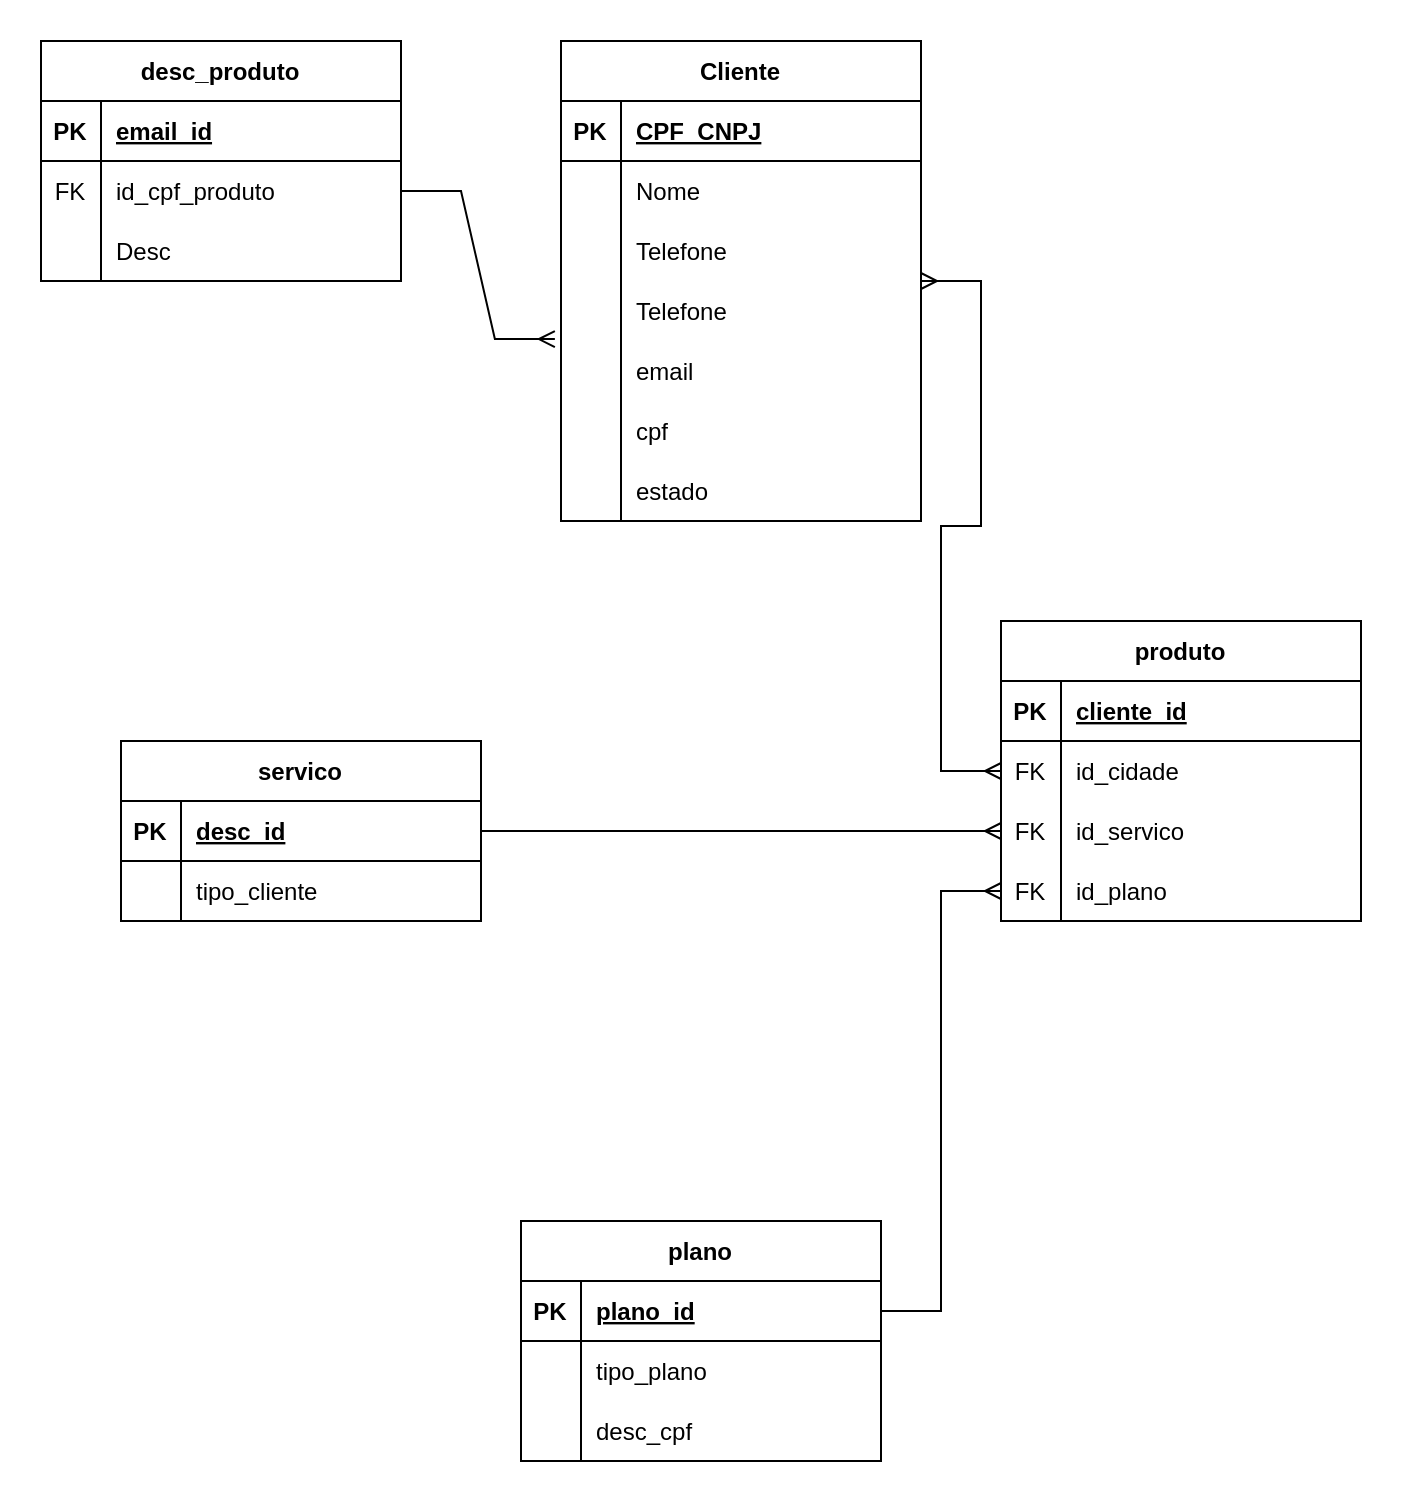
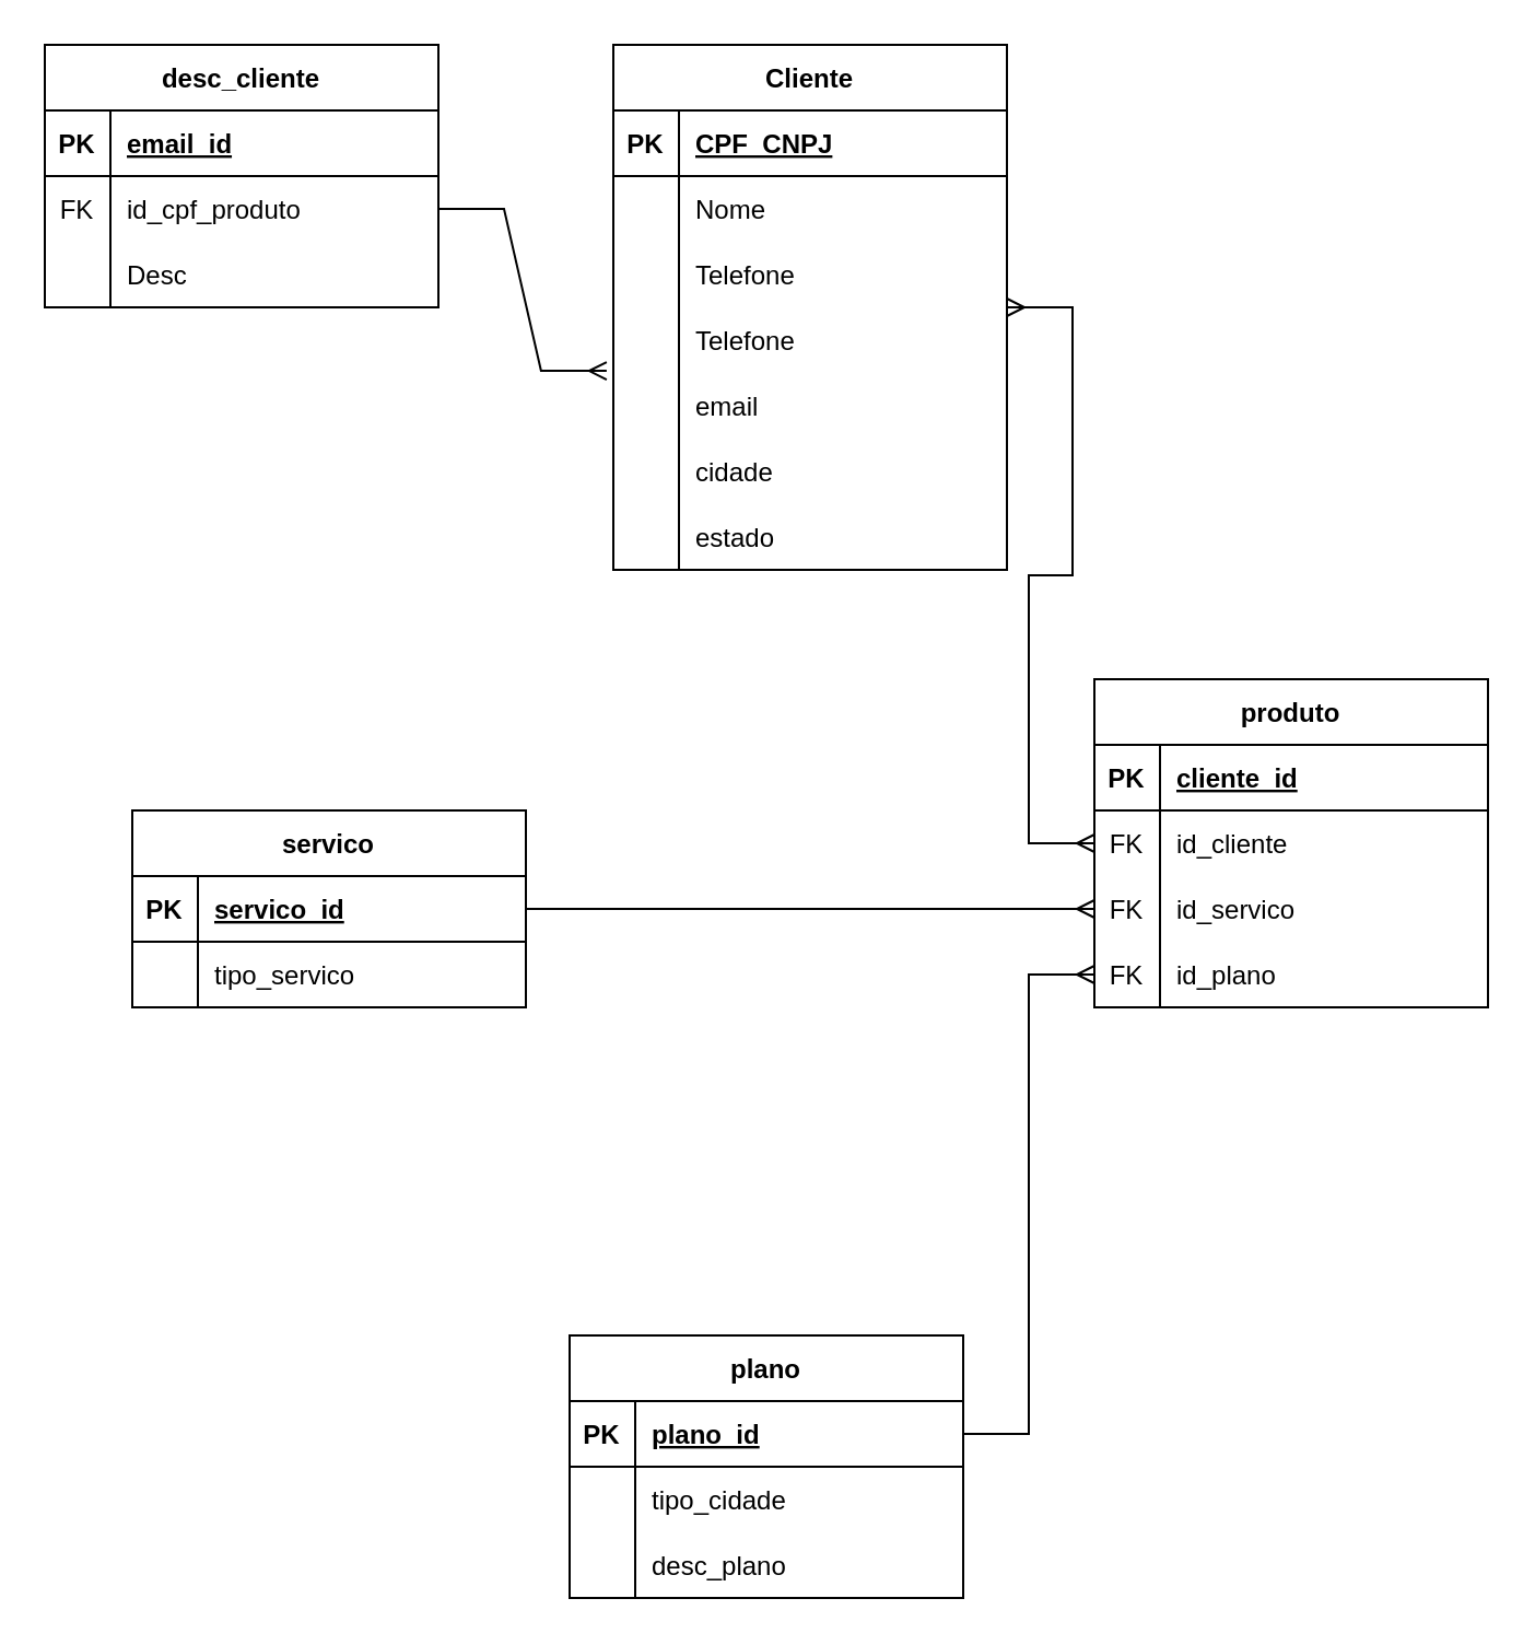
- <mxCell id="24" value="desc_produto" style="shape=table;startSize=30;container=1;collapsible=1;childLayout=tableLayout;fixedRows=1;rowLines=0;fontStyle=1;align=center;resizeLast=1;" vertex="1" parent="1"><mxGeometry x="20" y="20" width="180" height="120" as="geometry" /></mxCell>
+ <mxCell id="24" value="desc_cliente" style="shape=table;startSize=30;container=1;collapsible=1;childLayout=tableLayout;fixedRows=1;rowLines=0;fontStyle=1;align=center;resizeLast=1;" vertex="1" parent="1"><mxGeometry x="20" y="20" width="180" height="120" as="geometry" /></mxCell>
- <mxCell id="20" value="cpf" style="shape=partialRectangle;connectable=0;fillColor=none;top=0;left=0;bottom=0;right=0;align=left;spacingLeft=6;overflow=hidden;" vertex="1" parent="18"><mxGeometry x="30" width="150" height="30" as="geometry"><mxRectangle width="150" height="30" as="alternateBounds" /></mxGeometry></mxCell>
+ <mxCell id="20" value="cidade" style="shape=partialRectangle;connectable=0;fillColor=none;top=0;left=0;bottom=0;right=0;align=left;spacingLeft=6;overflow=hidden;" vertex="1" parent="18"><mxGeometry x="30" width="150" height="30" as="geometry"><mxRectangle width="150" height="30" as="alternateBounds" /></mxGeometry></mxCell>
- <mxCell id="40" value="id_cidade" style="shape=partialRectangle;connectable=0;fillColor=none;top=0;left=0;bottom=0;right=0;align=left;spacingLeft=6;overflow=hidden;" vertex="1" parent="38"><mxGeometry x="30" width="150" height="30" as="geometry"><mxRectangle width="150" height="30" as="alternateBounds" /></mxGeometry></mxCell>
+ <mxCell id="40" value="id_cliente" style="shape=partialRectangle;connectable=0;fillColor=none;top=0;left=0;bottom=0;right=0;align=left;spacingLeft=6;overflow=hidden;" vertex="1" parent="38"><mxGeometry x="30" width="150" height="30" as="geometry"><mxRectangle width="150" height="30" as="alternateBounds" /></mxGeometry></mxCell>
- <mxCell id="63" value="desc_id" style="shape=partialRectangle;connectable=0;fillColor=none;top=0;left=0;bottom=0;right=0;align=left;spacingLeft=6;fontStyle=5;overflow=hidden;" vertex="1" parent="61"><mxGeometry x="30" width="150" height="30" as="geometry"><mxRectangle width="150" height="30" as="alternateBounds" /></mxGeometry></mxCell>
+ <mxCell id="63" value="servico_id" style="shape=partialRectangle;connectable=0;fillColor=none;top=0;left=0;bottom=0;right=0;align=left;spacingLeft=6;fontStyle=5;overflow=hidden;" vertex="1" parent="61"><mxGeometry x="30" width="150" height="30" as="geometry"><mxRectangle width="150" height="30" as="alternateBounds" /></mxGeometry></mxCell>
- <mxCell id="66" value="tipo_cliente" style="shape=partialRectangle;connectable=0;fillColor=none;top=0;left=0;bottom=0;right=0;align=left;spacingLeft=6;overflow=hidden;" vertex="1" parent="64"><mxGeometry x="30" width="150" height="30" as="geometry"><mxRectangle width="150" height="30" as="alternateBounds" /></mxGeometry></mxCell>
+ <mxCell id="66" value="tipo_servico" style="shape=partialRectangle;connectable=0;fillColor=none;top=0;left=0;bottom=0;right=0;align=left;spacingLeft=6;overflow=hidden;" vertex="1" parent="64"><mxGeometry x="30" width="150" height="30" as="geometry"><mxRectangle width="150" height="30" as="alternateBounds" /></mxGeometry></mxCell>
- <mxCell id="54" value="tipo_plano" style="shape=partialRectangle;connectable=0;fillColor=none;top=0;left=0;bottom=0;right=0;align=left;spacingLeft=6;overflow=hidden;" vertex="1" parent="52"><mxGeometry x="30" width="150" height="30" as="geometry"><mxRectangle width="150" height="30" as="alternateBounds" /></mxGeometry></mxCell>
+ <mxCell id="54" value="tipo_cidade" style="shape=partialRectangle;connectable=0;fillColor=none;top=0;left=0;bottom=0;right=0;align=left;spacingLeft=6;overflow=hidden;" vertex="1" parent="52"><mxGeometry x="30" width="150" height="30" as="geometry"><mxRectangle width="150" height="30" as="alternateBounds" /></mxGeometry></mxCell>
- <mxCell id="57" value="desc_cpf" style="shape=partialRectangle;connectable=0;fillColor=none;top=0;left=0;bottom=0;right=0;align=left;spacingLeft=6;overflow=hidden;" vertex="1" parent="55"><mxGeometry x="30" width="150" height="30" as="geometry"><mxRectangle width="150" height="30" as="alternateBounds" /></mxGeometry></mxCell>
+ <mxCell id="57" value="desc_plano" style="shape=partialRectangle;connectable=0;fillColor=none;top=0;left=0;bottom=0;right=0;align=left;spacingLeft=6;overflow=hidden;" vertex="1" parent="55"><mxGeometry x="30" width="150" height="30" as="geometry"><mxRectangle width="150" height="30" as="alternateBounds" /></mxGeometry></mxCell>
